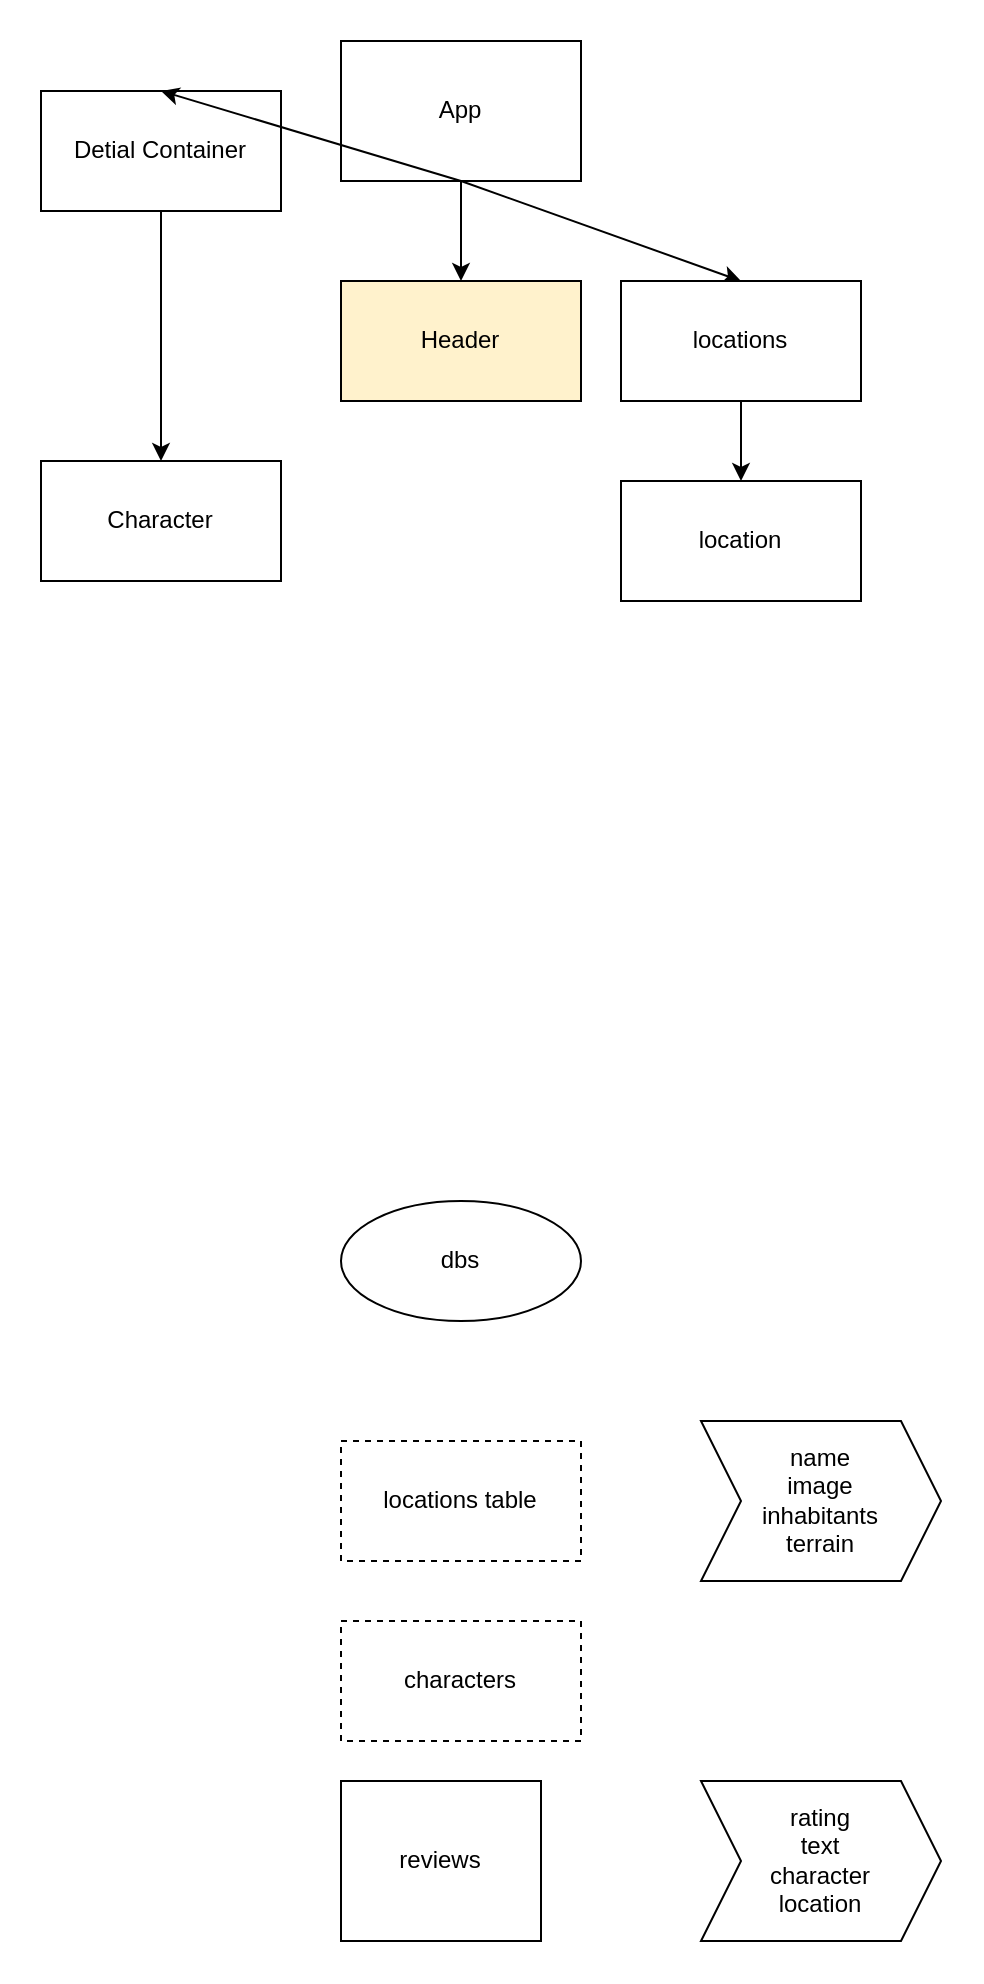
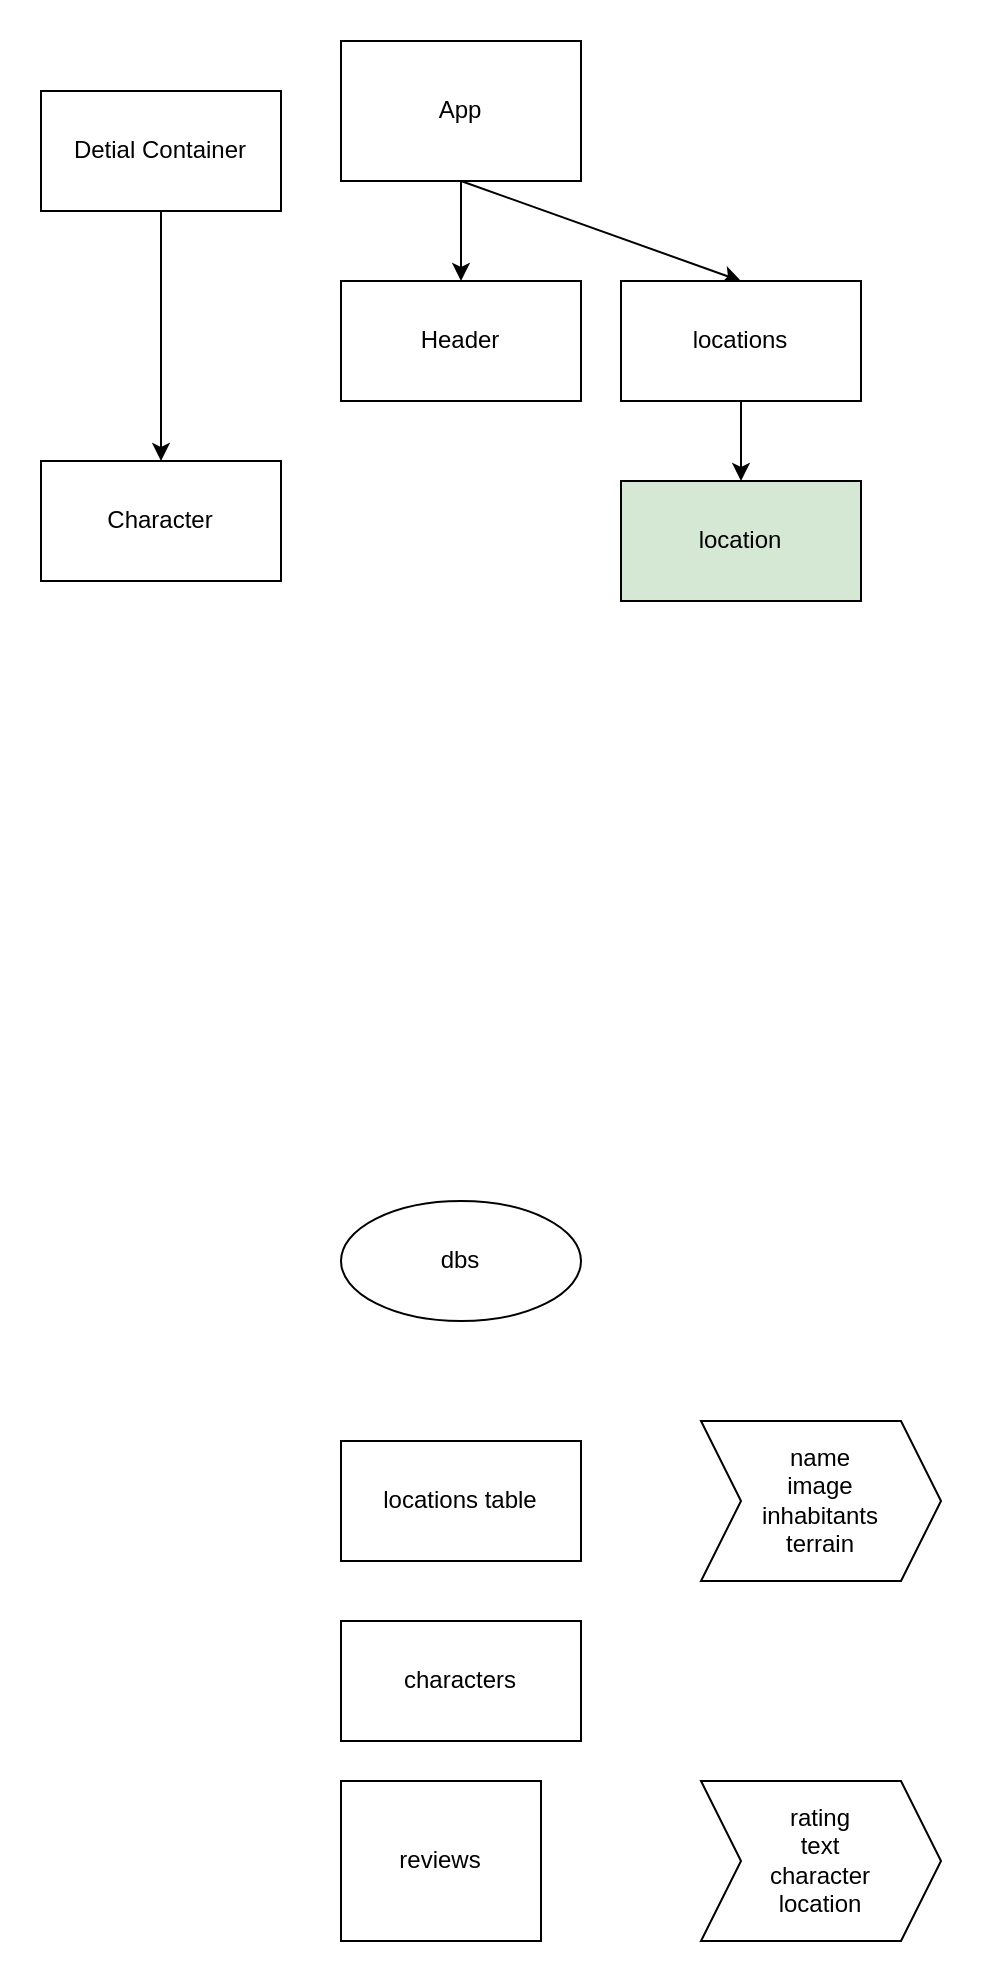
- <mxCell id="6" value="" style="endArrow=classic;html=1;exitX=0.5;exitY=1;exitDx=0;exitDy=0;entryX=0.5;entryY=0;entryDx=0;entryDy=0;" edge="1" parent="1" source="2" target="5"><mxGeometry width="50" height="50" relative="1" as="geometry"><mxPoint x="300" y="320" as="sourcePoint" /><mxPoint x="350" y="270" as="targetPoint" /></mxGeometry></mxCell>
- <mxCell id="3" value="Header" style="rounded=0;whiteSpace=wrap;html=1;fillColor=#fff2cc;" vertex="1" parent="1"><mxGeometry x="170" y="140" width="120" height="60" as="geometry" /></mxCell>
+ <mxCell id="3" value="Header" style="rounded=0;whiteSpace=wrap;html=1;" vertex="1" parent="1"><mxGeometry x="170" y="140" width="120" height="60" as="geometry" /></mxCell>
- <mxCell id="8" value="location" style="rounded=0;whiteSpace=wrap;html=1;" vertex="1" parent="1"><mxGeometry x="310" y="240" width="120" height="60" as="geometry" /></mxCell>
+ <mxCell id="8" value="location" style="rounded=0;whiteSpace=wrap;html=1;fillColor=#d5e8d4;" vertex="1" parent="1"><mxGeometry x="310" y="240" width="120" height="60" as="geometry" /></mxCell>
- <mxCell id="13" value="locations table" style="rounded=0;whiteSpace=wrap;html=1;dashed=1;" vertex="1" parent="1"><mxGeometry x="170" y="720" width="120" height="60" as="geometry" /></mxCell>
+ <mxCell id="13" value="locations table" style="rounded=0;whiteSpace=wrap;html=1;" vertex="1" parent="1"><mxGeometry x="170" y="720" width="120" height="60" as="geometry" /></mxCell>
- <mxCell id="16" value="characters" style="rounded=0;whiteSpace=wrap;html=1;dashed=1;" vertex="1" parent="1"><mxGeometry x="170" y="810" width="120" height="60" as="geometry" /></mxCell>
+ <mxCell id="16" value="characters" style="rounded=0;whiteSpace=wrap;html=1;" vertex="1" parent="1"><mxGeometry x="170" y="810" width="120" height="60" as="geometry" /></mxCell>
